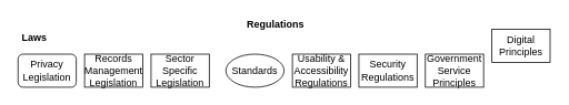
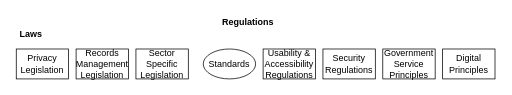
- <mxCell id="11" value="Digital Principles" style="rounded=0;whiteSpace=wrap;html=1;" parent="1" vertex="1"><mxGeometry x="590" y="35" width="70" height="40" as="geometry" /></mxCell>
+ <mxCell id="11" value="Digital Principles" style="rounded=0;whiteSpace=wrap;html=1;" parent="1" vertex="1"><mxGeometry x="590" y="65" width="70" height="40" as="geometry" /></mxCell>
- <mxCell id="2" value="Privacy Legislation" style="whiteSpace=wrap;html=1;rounded=1;" parent="1" vertex="1"><mxGeometry x="20" y="65" width="70" height="40" as="geometry" /></mxCell>
+ <mxCell id="2" value="Privacy Legislation" style="rounded=0;whiteSpace=wrap;html=1;" parent="1" vertex="1"><mxGeometry x="20" y="65" width="70" height="40" as="geometry" /></mxCell>
